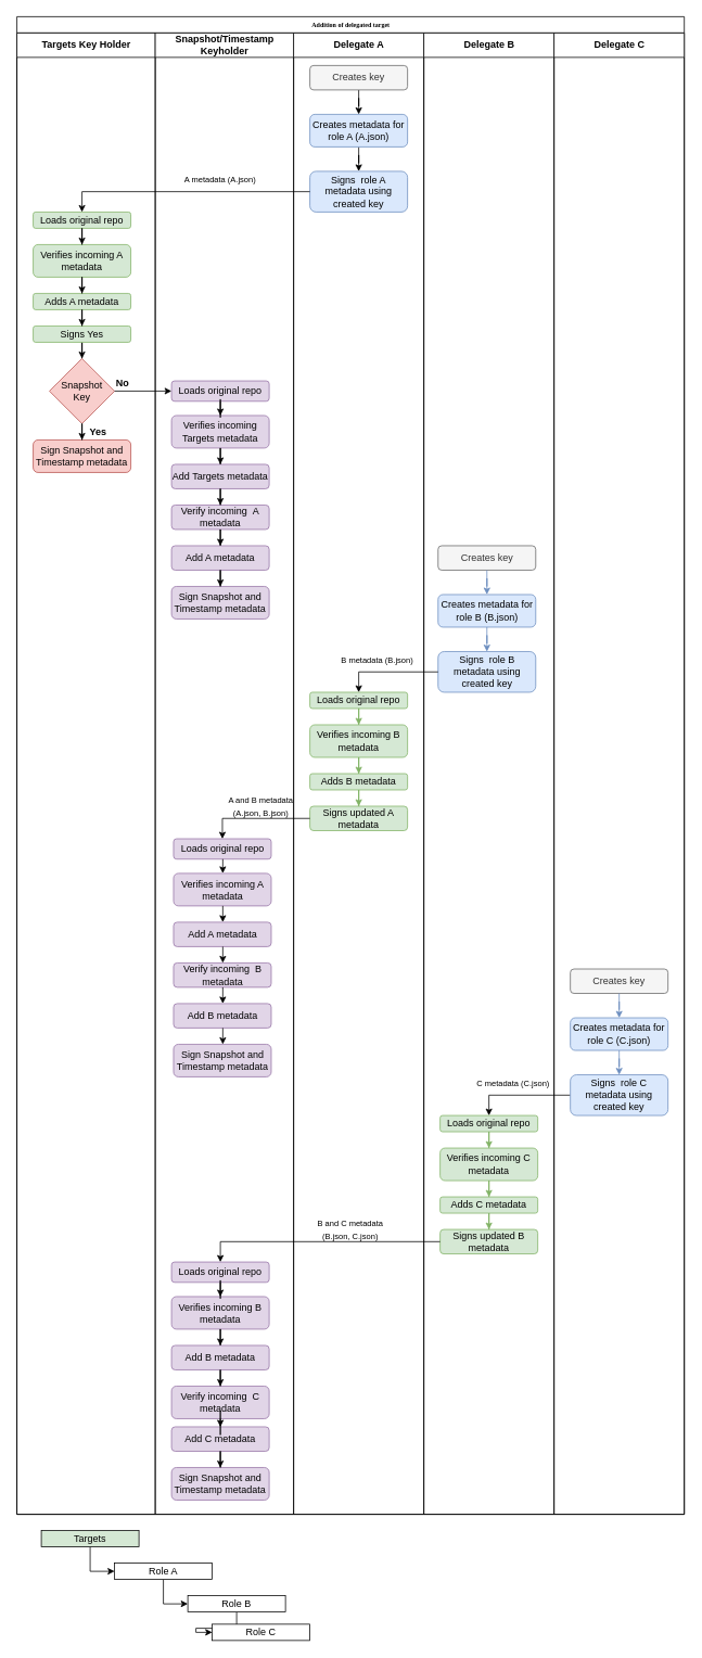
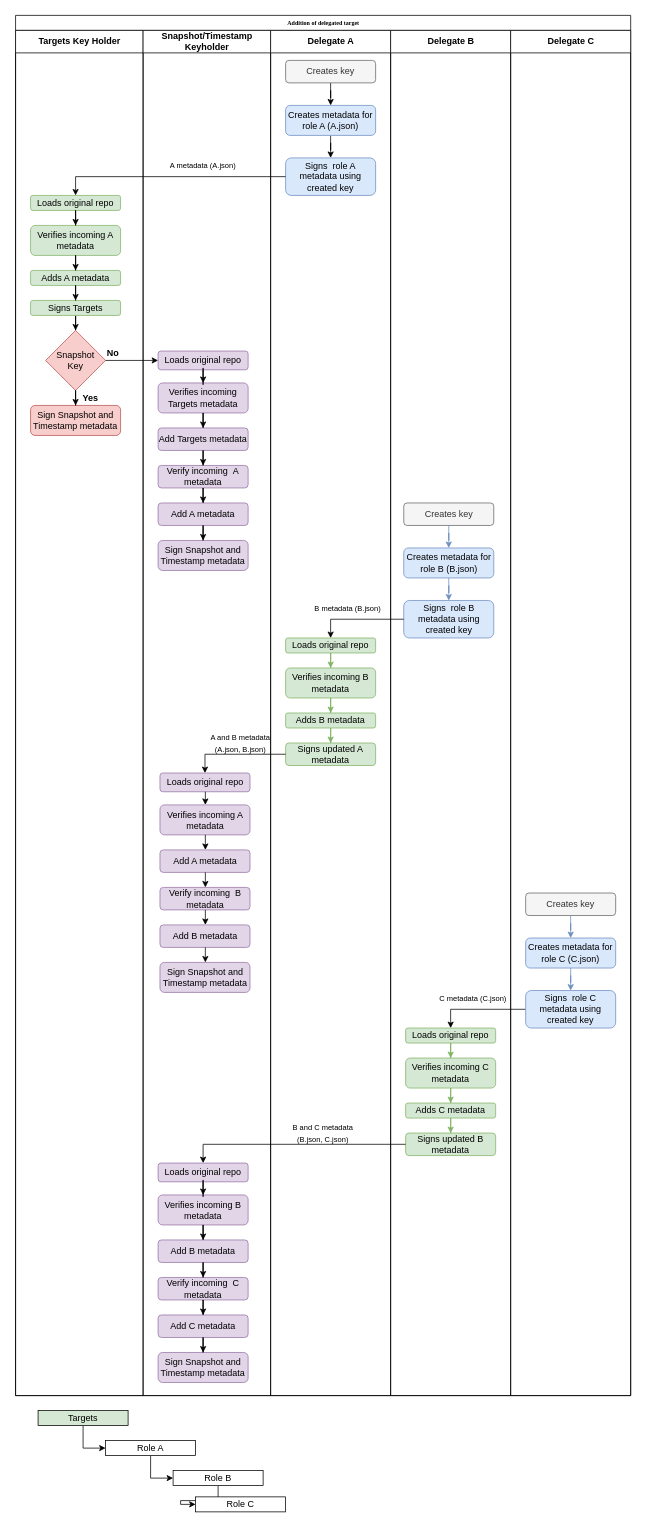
- <mxCell id="10" value="Signs Yes" style="rounded=1;whiteSpace=wrap;html=1;fillColor=#d5e8d4;strokeColor=#82b366;" parent="3" vertex="1"><mxGeometry x="20" y="360" width="120" height="20" as="geometry" /></mxCell>
+ <mxCell id="10" value="Signs Targets" style="rounded=1;whiteSpace=wrap;html=1;fillColor=#d5e8d4;strokeColor=#82b366;" parent="3" vertex="1"><mxGeometry x="20" y="360" width="120" height="20" as="geometry" /></mxCell>
- <mxCell id="33" value="Verify incoming &amp;nbsp;C metadata" style="rounded=1;whiteSpace=wrap;html=1;fillColor=#e1d5e7;strokeColor=#9673a6;" parent="17" vertex="1"><mxGeometry x="20" y="1662.5" width="120" height="40" as="geometry" /></mxCell>
+ <mxCell id="33" value="Verify incoming &amp;nbsp;C metadata" style="rounded=1;whiteSpace=wrap;html=1;fillColor=#e1d5e7;strokeColor=#9673a6;" parent="17" vertex="1"><mxGeometry x="20" y="1662.5" width="120" height="30" as="geometry" /></mxCell>
